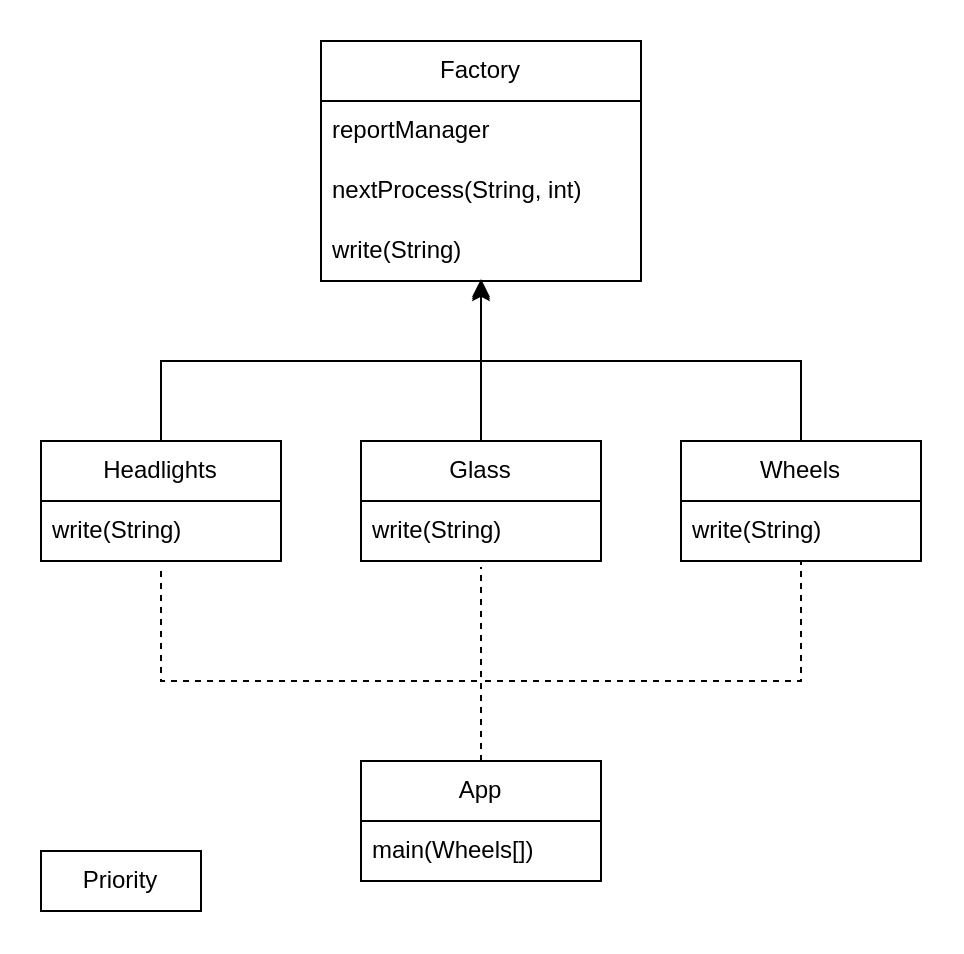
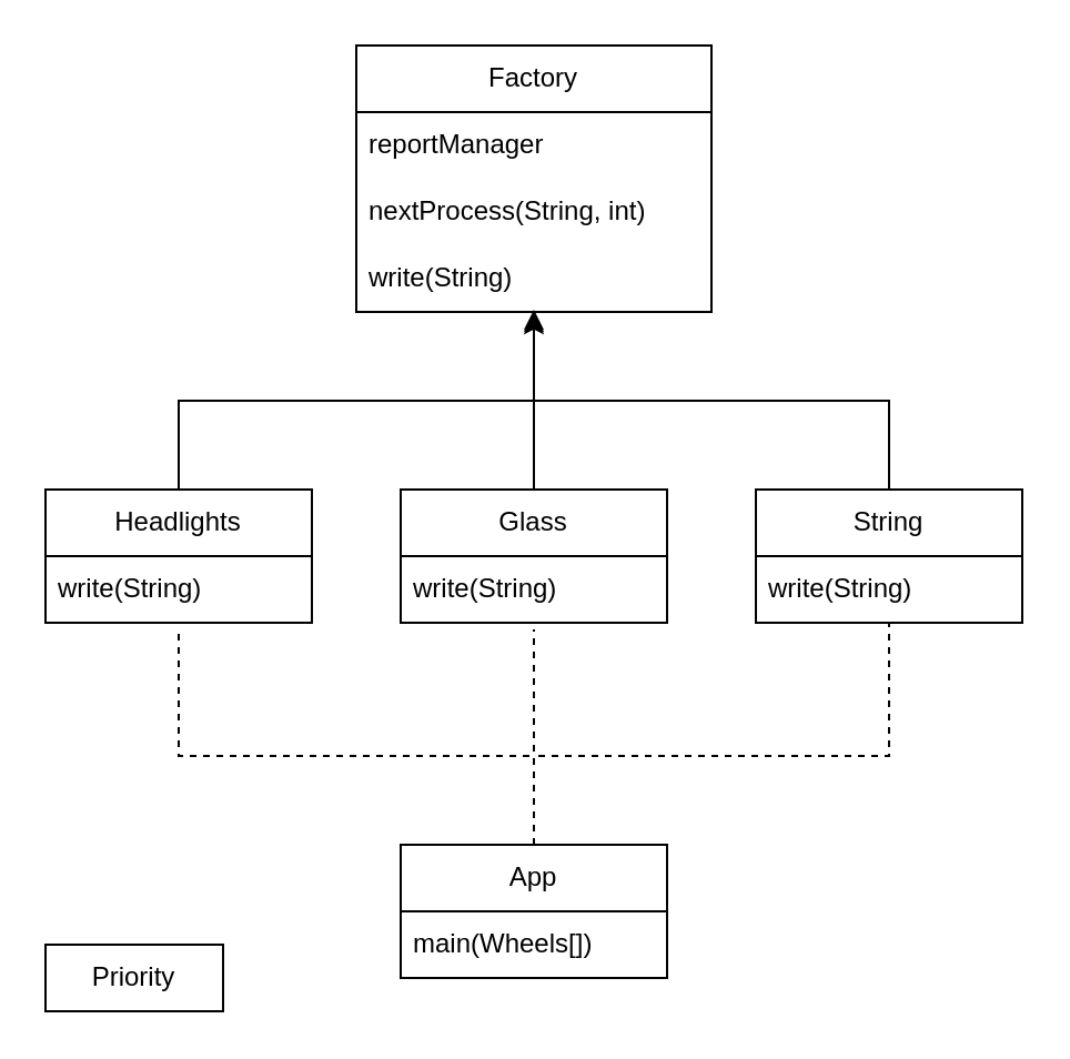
- <mxCell id="10" value="Wheels" style="swimlane;fontStyle=0;childLayout=stackLayout;horizontal=1;startSize=30;horizontalStack=0;resizeParent=1;resizeParentMax=0;resizeLast=0;collapsible=1;marginBottom=0;whiteSpace=wrap;html=1;" vertex="1" parent="1"><mxGeometry x="340" y="220" width="120" height="60" as="geometry"><mxRectangle x="360" y="120" width="60" height="30" as="alternateBounds" /></mxGeometry></mxCell>
+ <mxCell id="10" value="String" style="swimlane;fontStyle=0;childLayout=stackLayout;horizontal=1;startSize=30;horizontalStack=0;resizeParent=1;resizeParentMax=0;resizeLast=0;collapsible=1;marginBottom=0;whiteSpace=wrap;html=1;" vertex="1" parent="1"><mxGeometry x="340" y="220" width="120" height="60" as="geometry"><mxRectangle x="360" y="120" width="60" height="30" as="alternateBounds" /></mxGeometry></mxCell>
